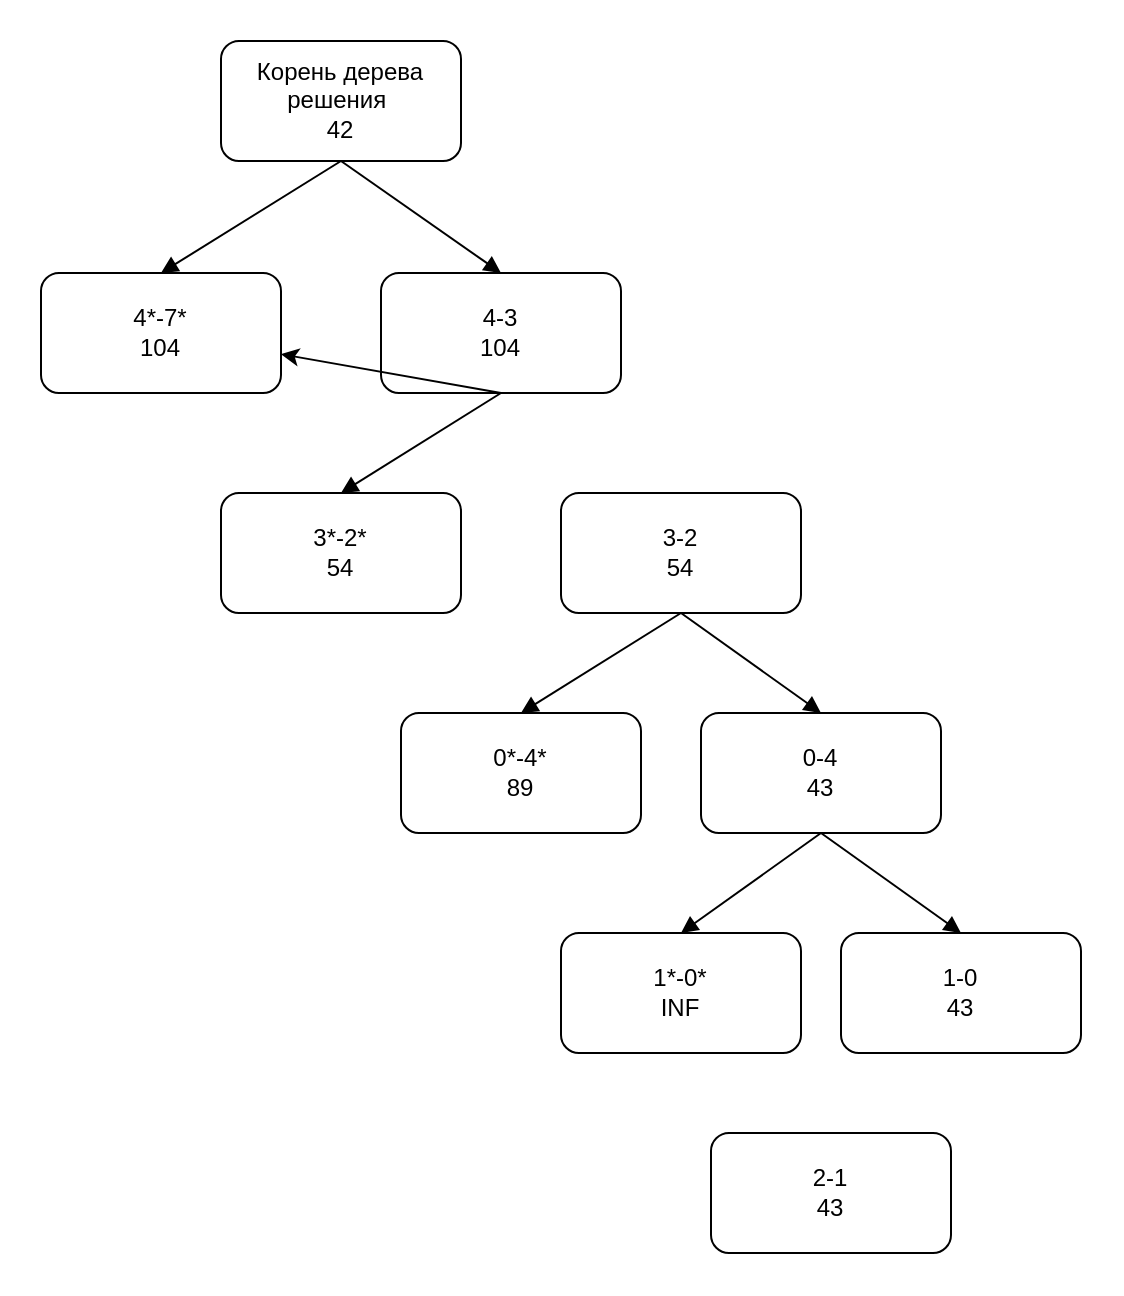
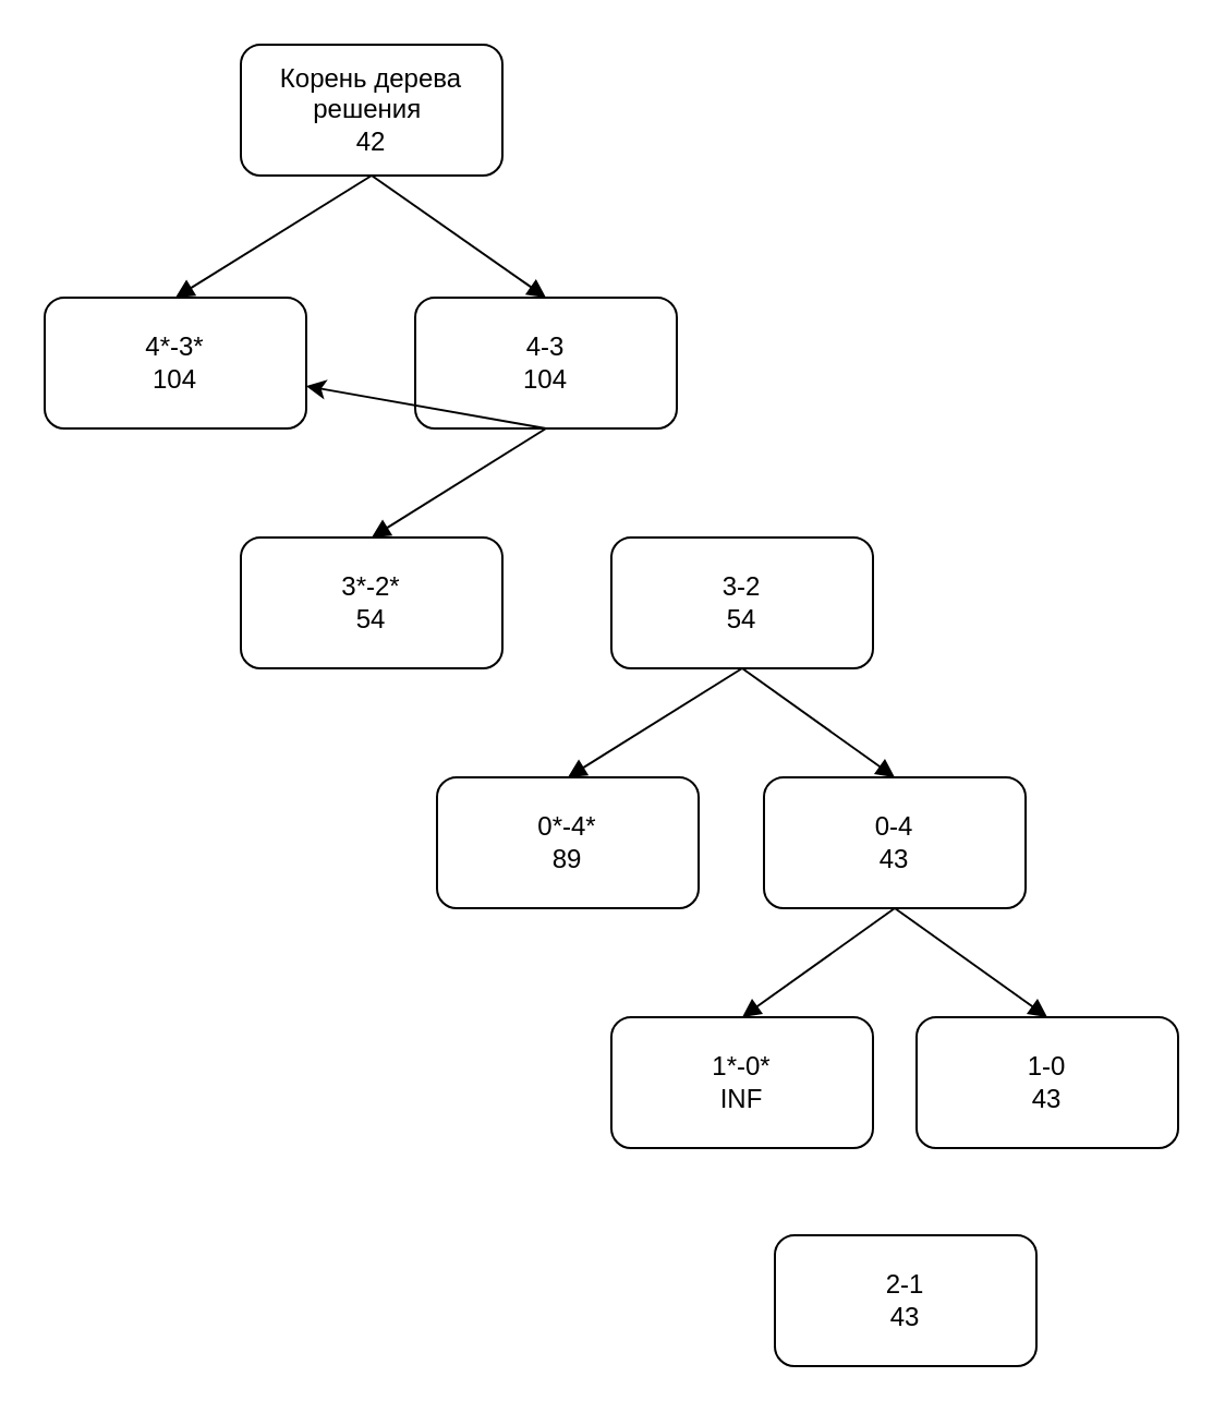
- <mxCell id="9" value="4*-7*&lt;br&gt;104" style="rounded=1;whiteSpace=wrap;html=1;" vertex="1" parent="1"><mxGeometry x="20" y="136" width="120" height="60" as="geometry" /></mxCell>
+ <mxCell id="9" value="4*-3*&lt;br&gt;104" style="rounded=1;whiteSpace=wrap;html=1;" vertex="1" parent="1"><mxGeometry x="20" y="136" width="120" height="60" as="geometry" /></mxCell>
